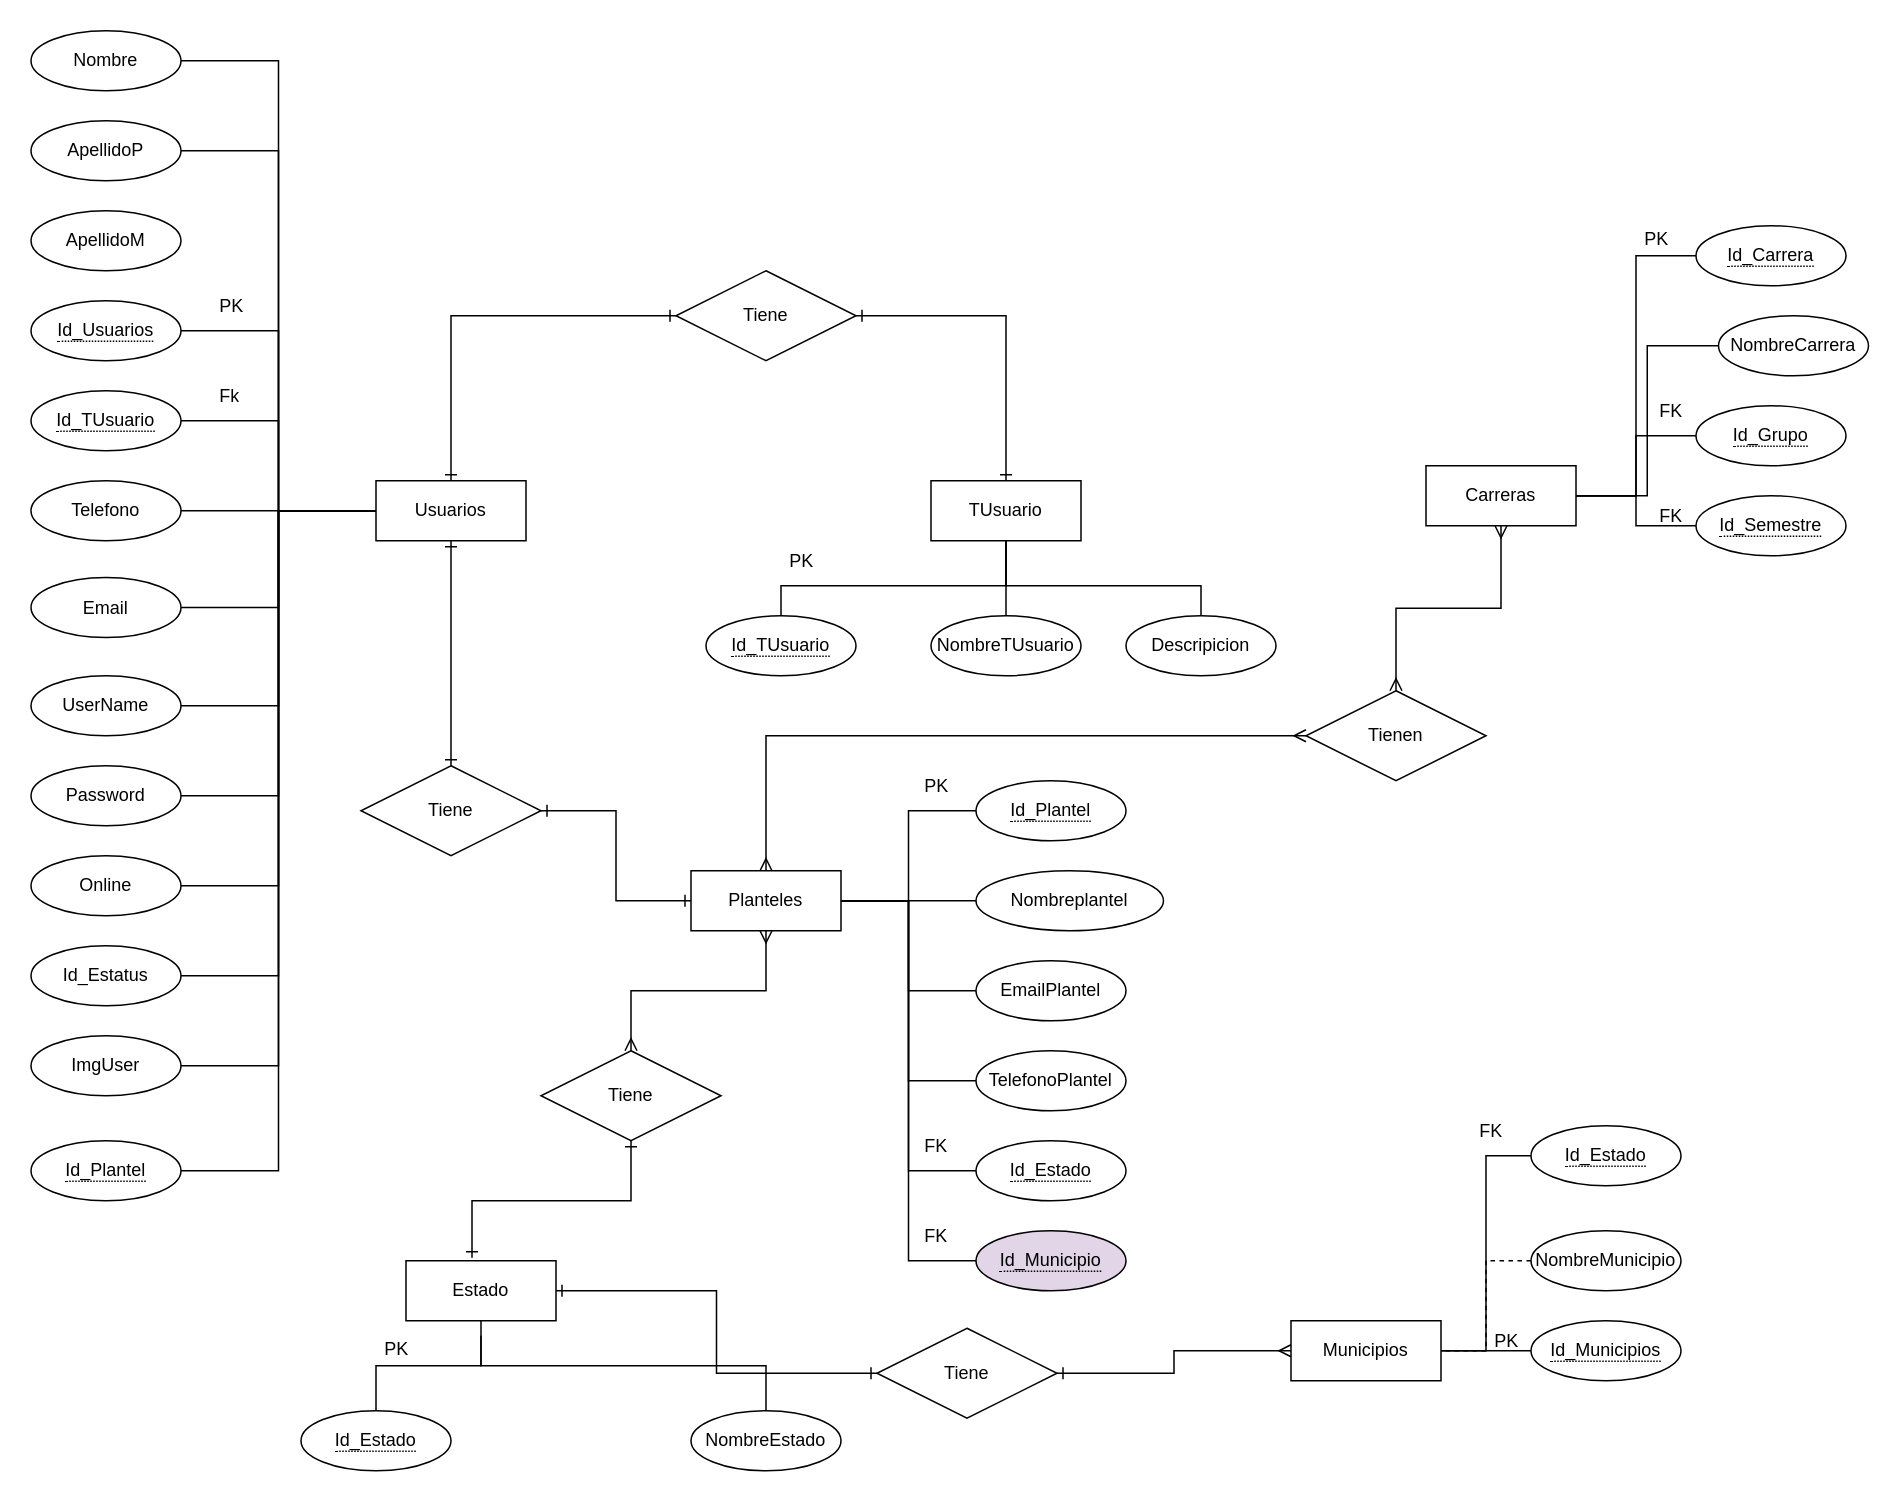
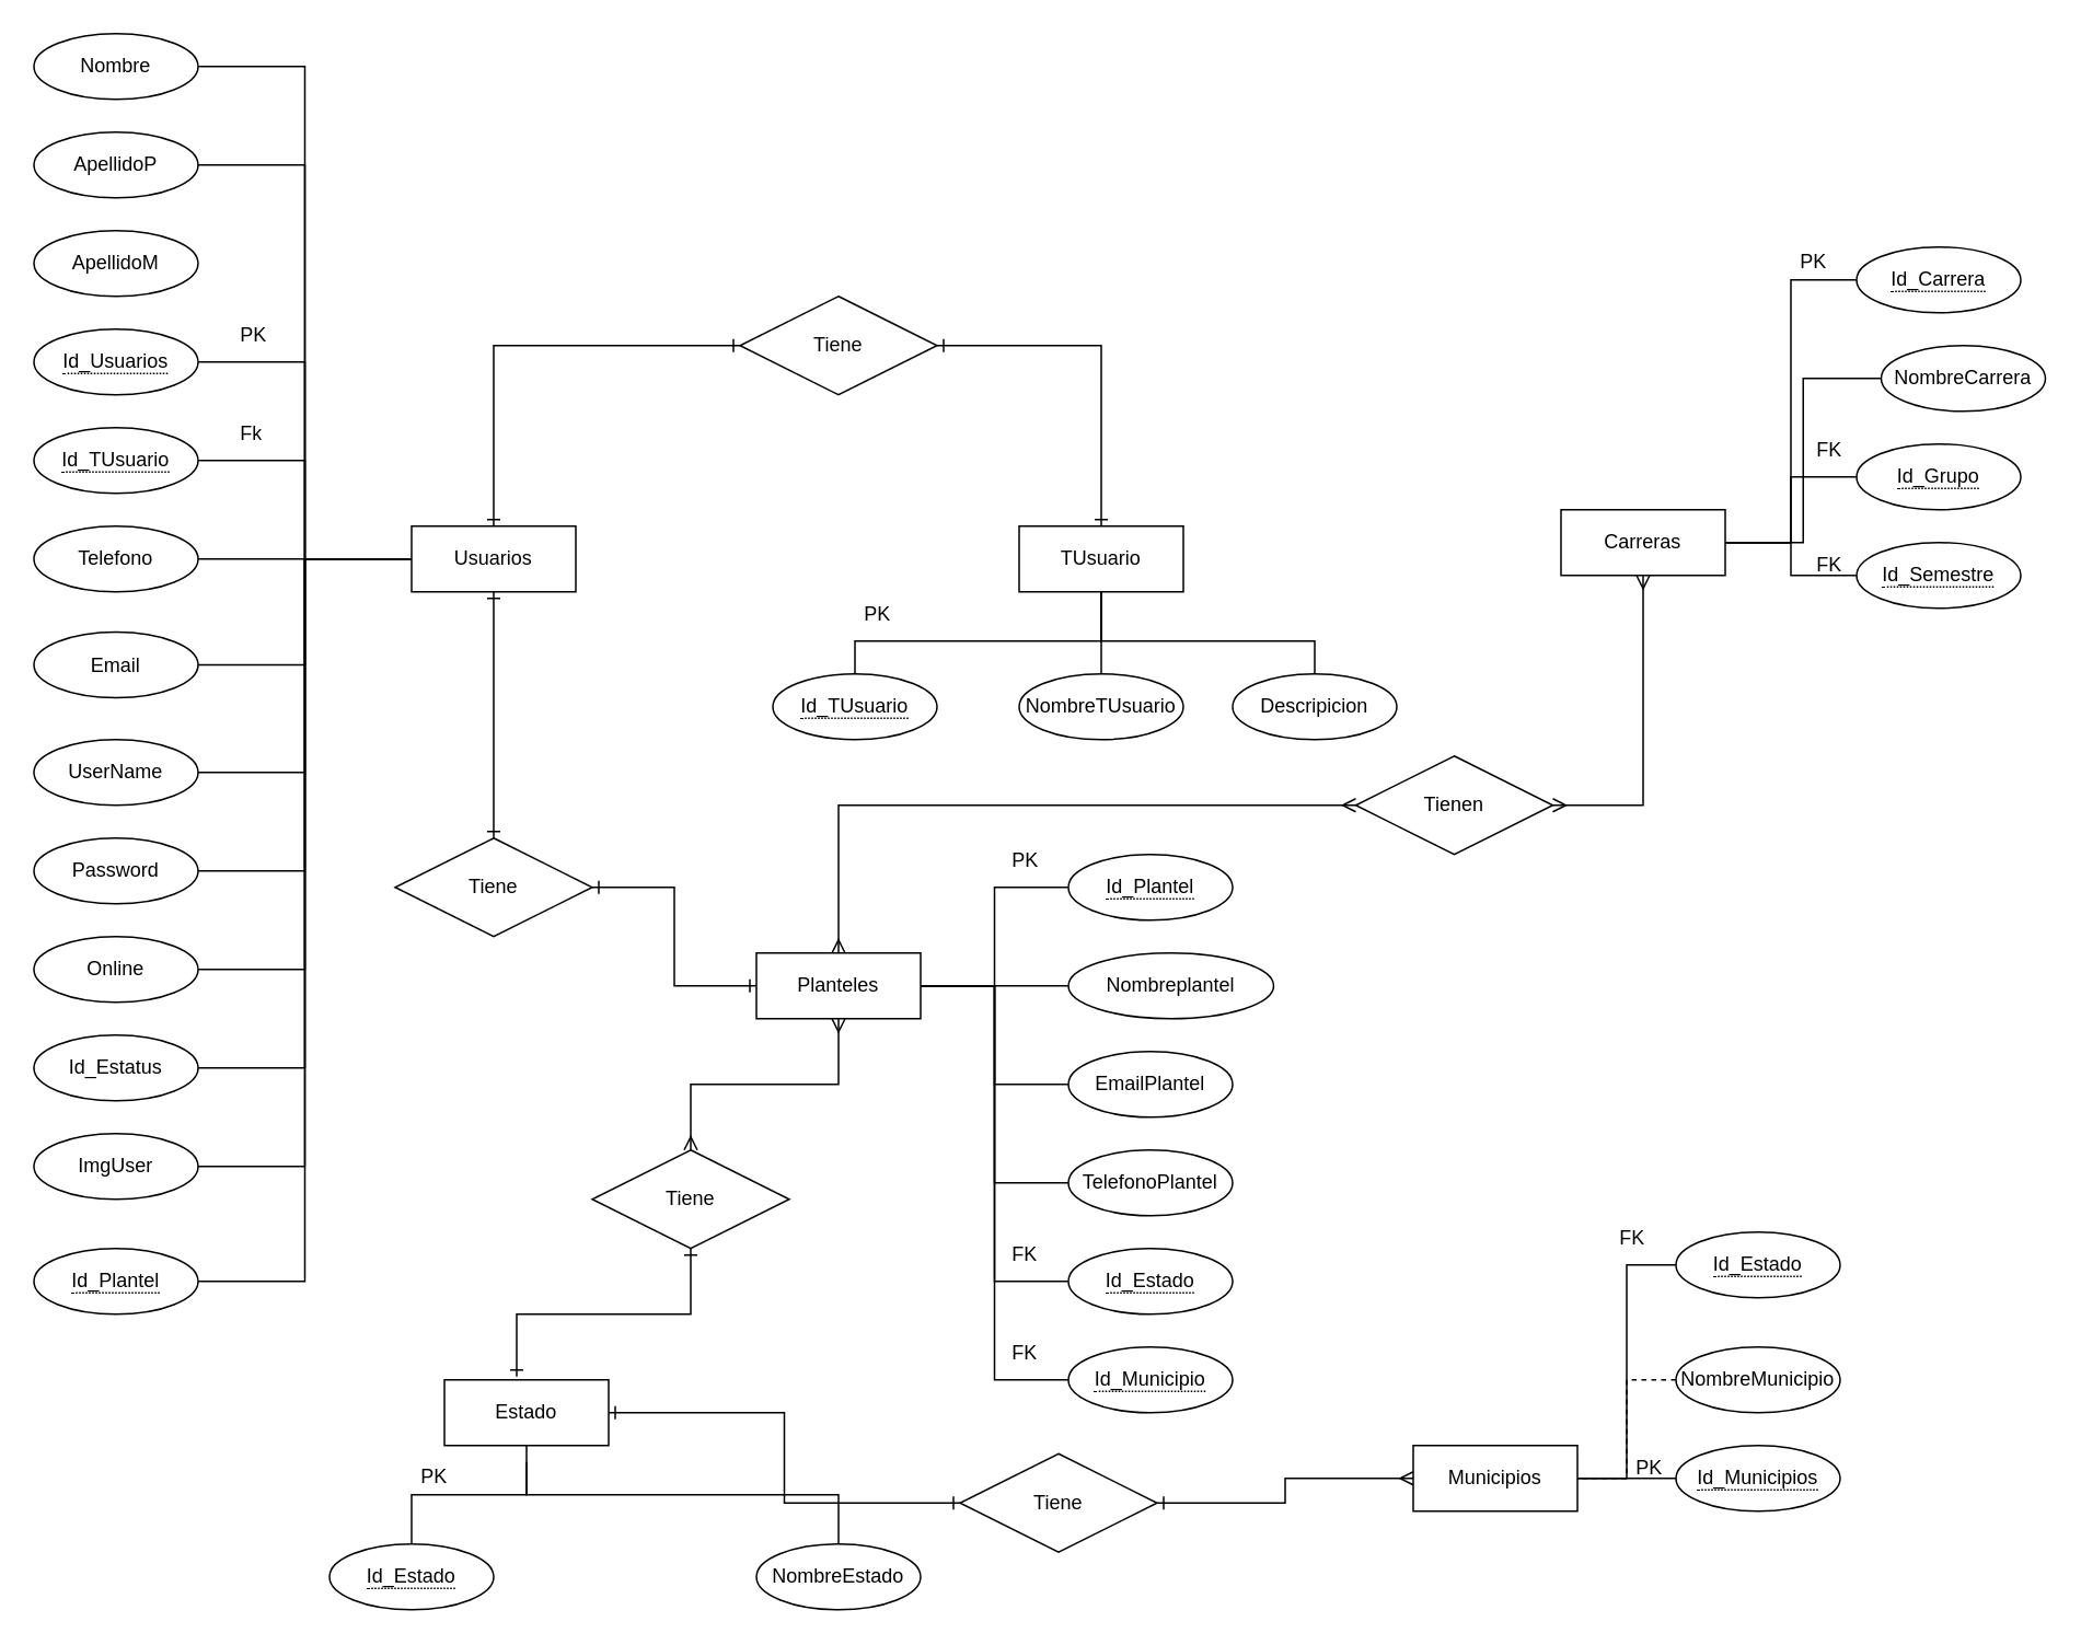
- <mxCell id="95" value="Tienen" style="shape=rhombus;perimeter=rhombusPerimeter;whiteSpace=wrap;html=1;align=center;" vertex="1" parent="1"><mxGeometry x="870" y="460" width="120" height="60" as="geometry" /></mxCell>
+ <mxCell id="95" value="Tienen" style="shape=rhombus;perimeter=rhombusPerimeter;whiteSpace=wrap;html=1;align=center;" vertex="1" parent="1"><mxGeometry x="825" y="460" width="120" height="60" as="geometry" /></mxCell>
- <mxCell id="52" value="&lt;span style=&quot;border-bottom: 1px dotted&quot;&gt;Id_Municipio&lt;/span&gt;" style="ellipse;whiteSpace=wrap;html=1;align=center;fillColor=#e1d5e7;" vertex="1" parent="1"><mxGeometry x="650" y="820" width="100" height="40" as="geometry" /></mxCell>
+ <mxCell id="52" value="&lt;span style=&quot;border-bottom: 1px dotted&quot;&gt;Id_Municipio&lt;/span&gt;" style="ellipse;whiteSpace=wrap;html=1;align=center;" vertex="1" parent="1"><mxGeometry x="650" y="820" width="100" height="40" as="geometry" /></mxCell>
